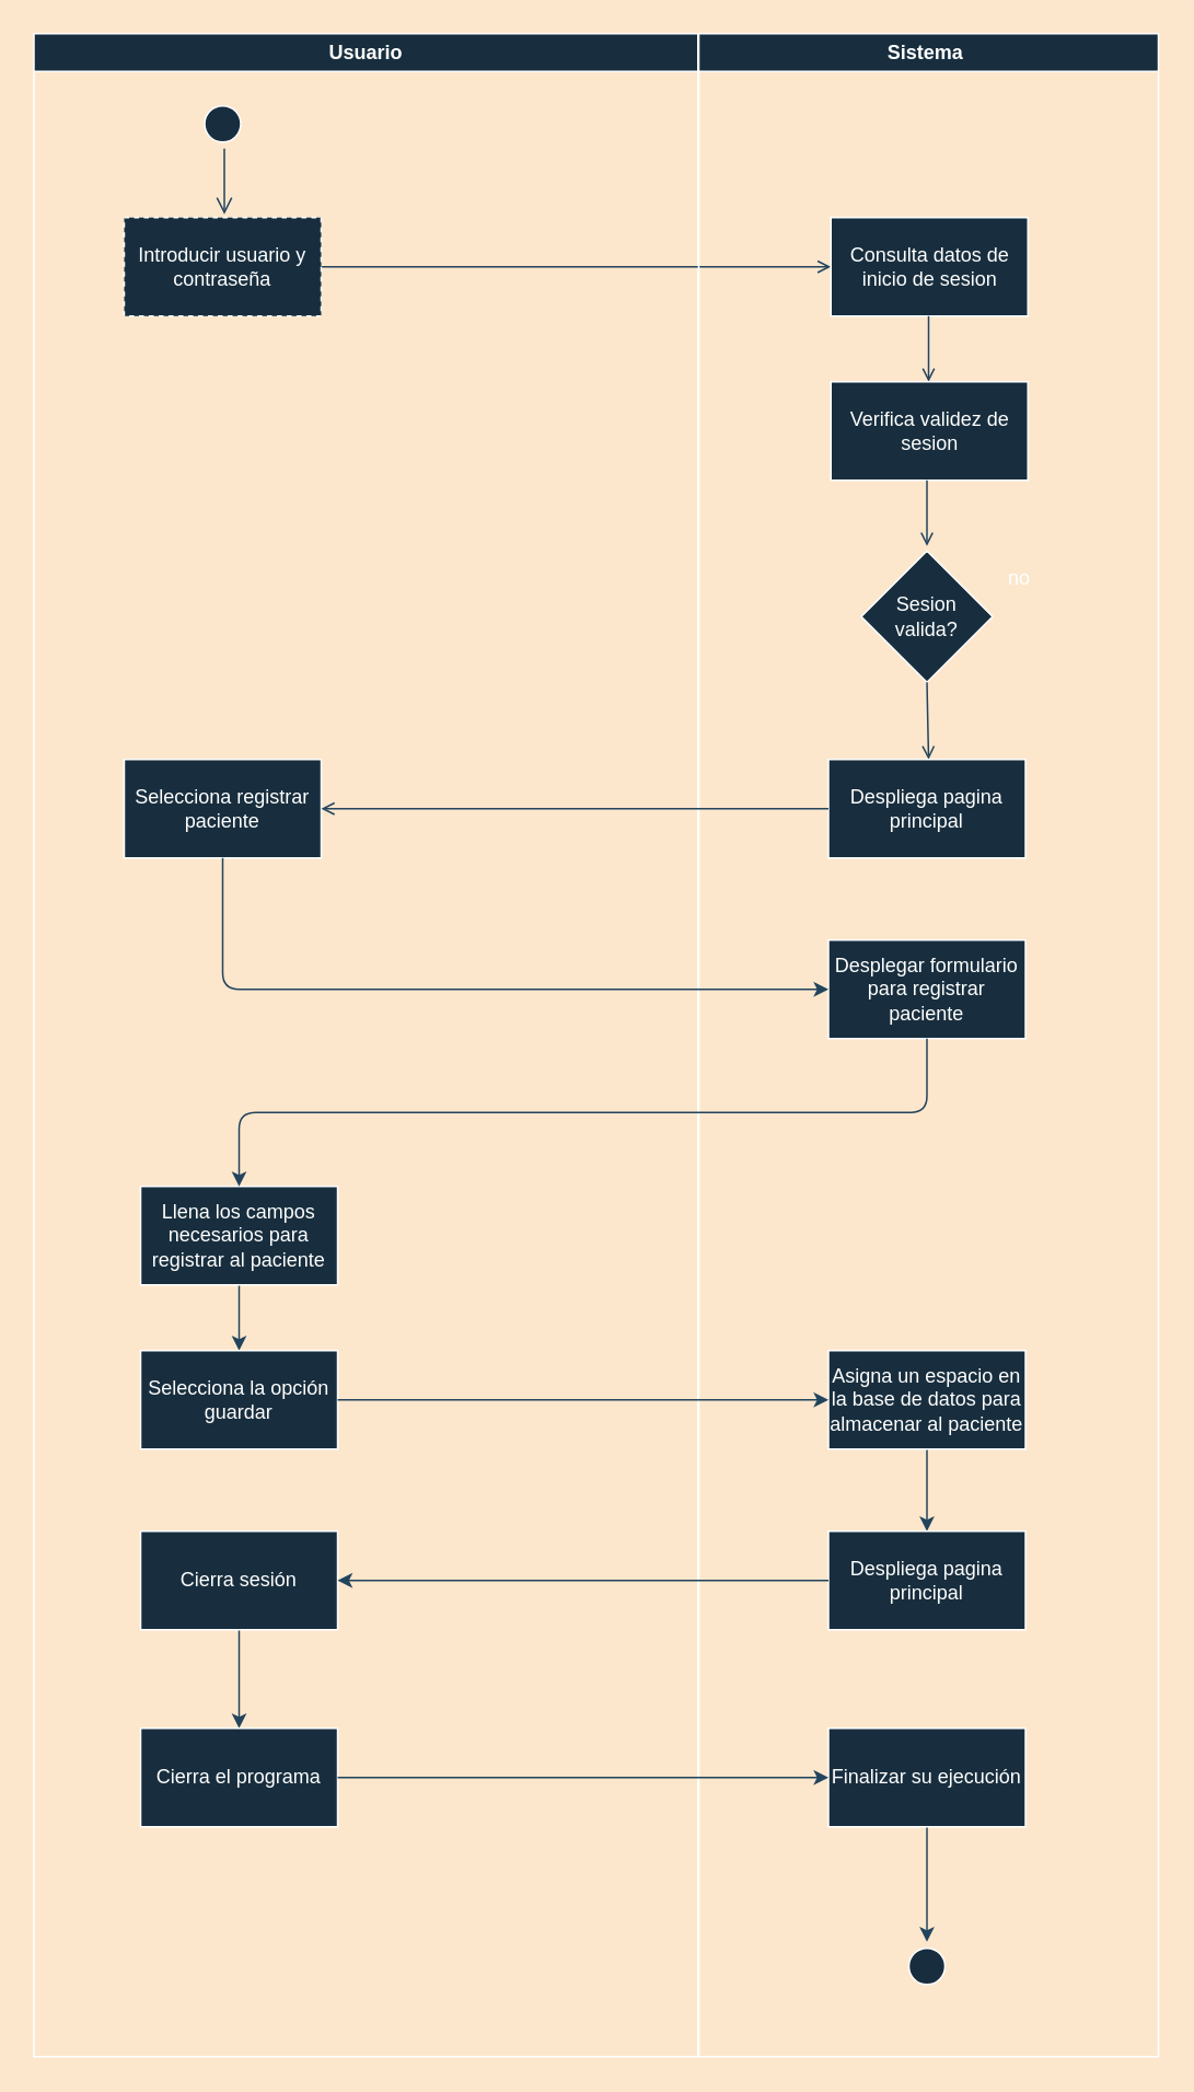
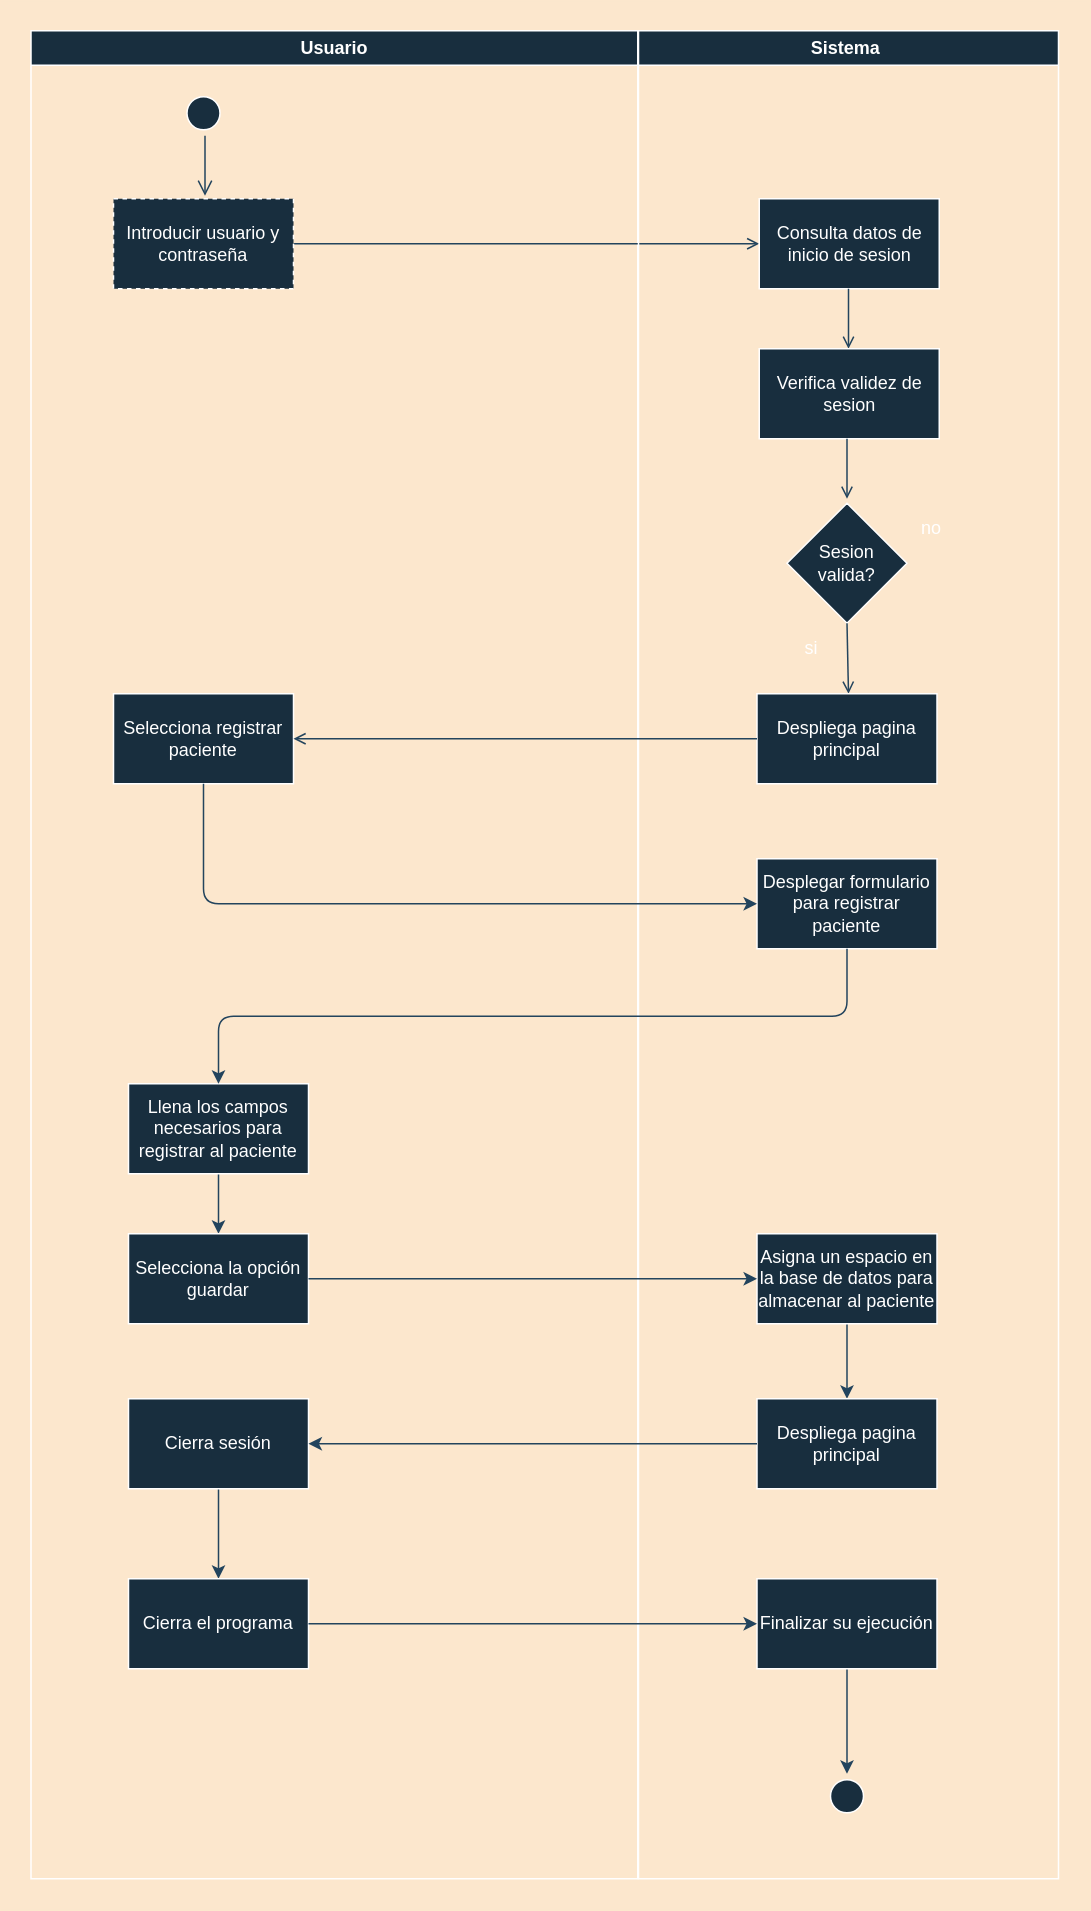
+ <mxCell id="20" value="si&lt;br&gt;" style="text;html=1;align=center;verticalAlign=middle;resizable=0;points=[];autosize=1;fontColor=#FFFFFF;" parent="14" vertex="1"><mxGeometry x="105" y="402" width="20" height="20" as="geometry" /></mxCell>
